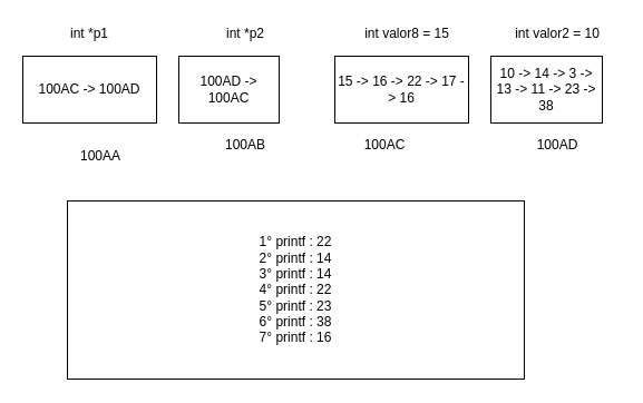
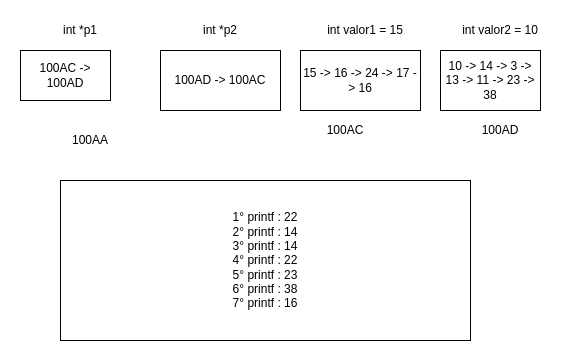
- <mxCell id="8" value="int valor8 = 15" style="text;html=1;strokeColor=none;fillColor=none;align=center;verticalAlign=middle;whiteSpace=wrap;rounded=0;" parent="1" vertex="1"><mxGeometry x="310" y="20" width="110" height="20" as="geometry" /></mxCell>
+ <mxCell id="8" value="int valor1 = 15" style="text;html=1;strokeColor=none;fillColor=none;align=center;verticalAlign=middle;whiteSpace=wrap;rounded=0;" parent="1" vertex="1"><mxGeometry x="310" y="20" width="110" height="20" as="geometry" /></mxCell>
- <mxCell id="2" value="100AC -&amp;gt; 100AD" style="rounded=0;whiteSpace=wrap;html=1;" parent="1" vertex="1"><mxGeometry x="20" y="50" width="120" height="60" as="geometry" /></mxCell>
+ <mxCell id="2" value="100AC -&amp;gt; 100AD" style="rounded=0;whiteSpace=wrap;html=1;" parent="1" vertex="1"><mxGeometry x="20" y="50" width="90" height="50" as="geometry" /></mxCell>
- <mxCell id="3" value="&lt;span&gt;100AD -&amp;gt; 100AC&lt;/span&gt;" style="rounded=0;whiteSpace=wrap;html=1;" parent="1" vertex="1"><mxGeometry x="160" y="50" width="90" height="60" as="geometry" /></mxCell>
+ <mxCell id="3" value="&lt;span&gt;100AD -&amp;gt; 100AC&lt;/span&gt;" style="rounded=0;whiteSpace=wrap;html=1;" parent="1" vertex="1"><mxGeometry x="160" y="50" width="120" height="60" as="geometry" /></mxCell>
- <mxCell id="4" value="15 -&amp;gt; 16 -&amp;gt; 22 -&amp;gt; 17 -&amp;gt; 16" style="rounded=0;whiteSpace=wrap;html=1;" parent="1" vertex="1"><mxGeometry x="300" y="50" width="120" height="60" as="geometry" /></mxCell>
+ <mxCell id="4" value="15 -&amp;gt; 16 -&amp;gt; 24 -&amp;gt; 17 -&amp;gt; 16" style="rounded=0;whiteSpace=wrap;html=1;" parent="1" vertex="1"><mxGeometry x="300" y="50" width="120" height="60" as="geometry" /></mxCell>
- <mxCell id="11" value="100AB" style="text;html=1;strokeColor=none;fillColor=none;align=center;verticalAlign=middle;whiteSpace=wrap;rounded=0;" parent="1" vertex="1"><mxGeometry x="200" y="120" width="40" height="20" as="geometry" /></mxCell>
